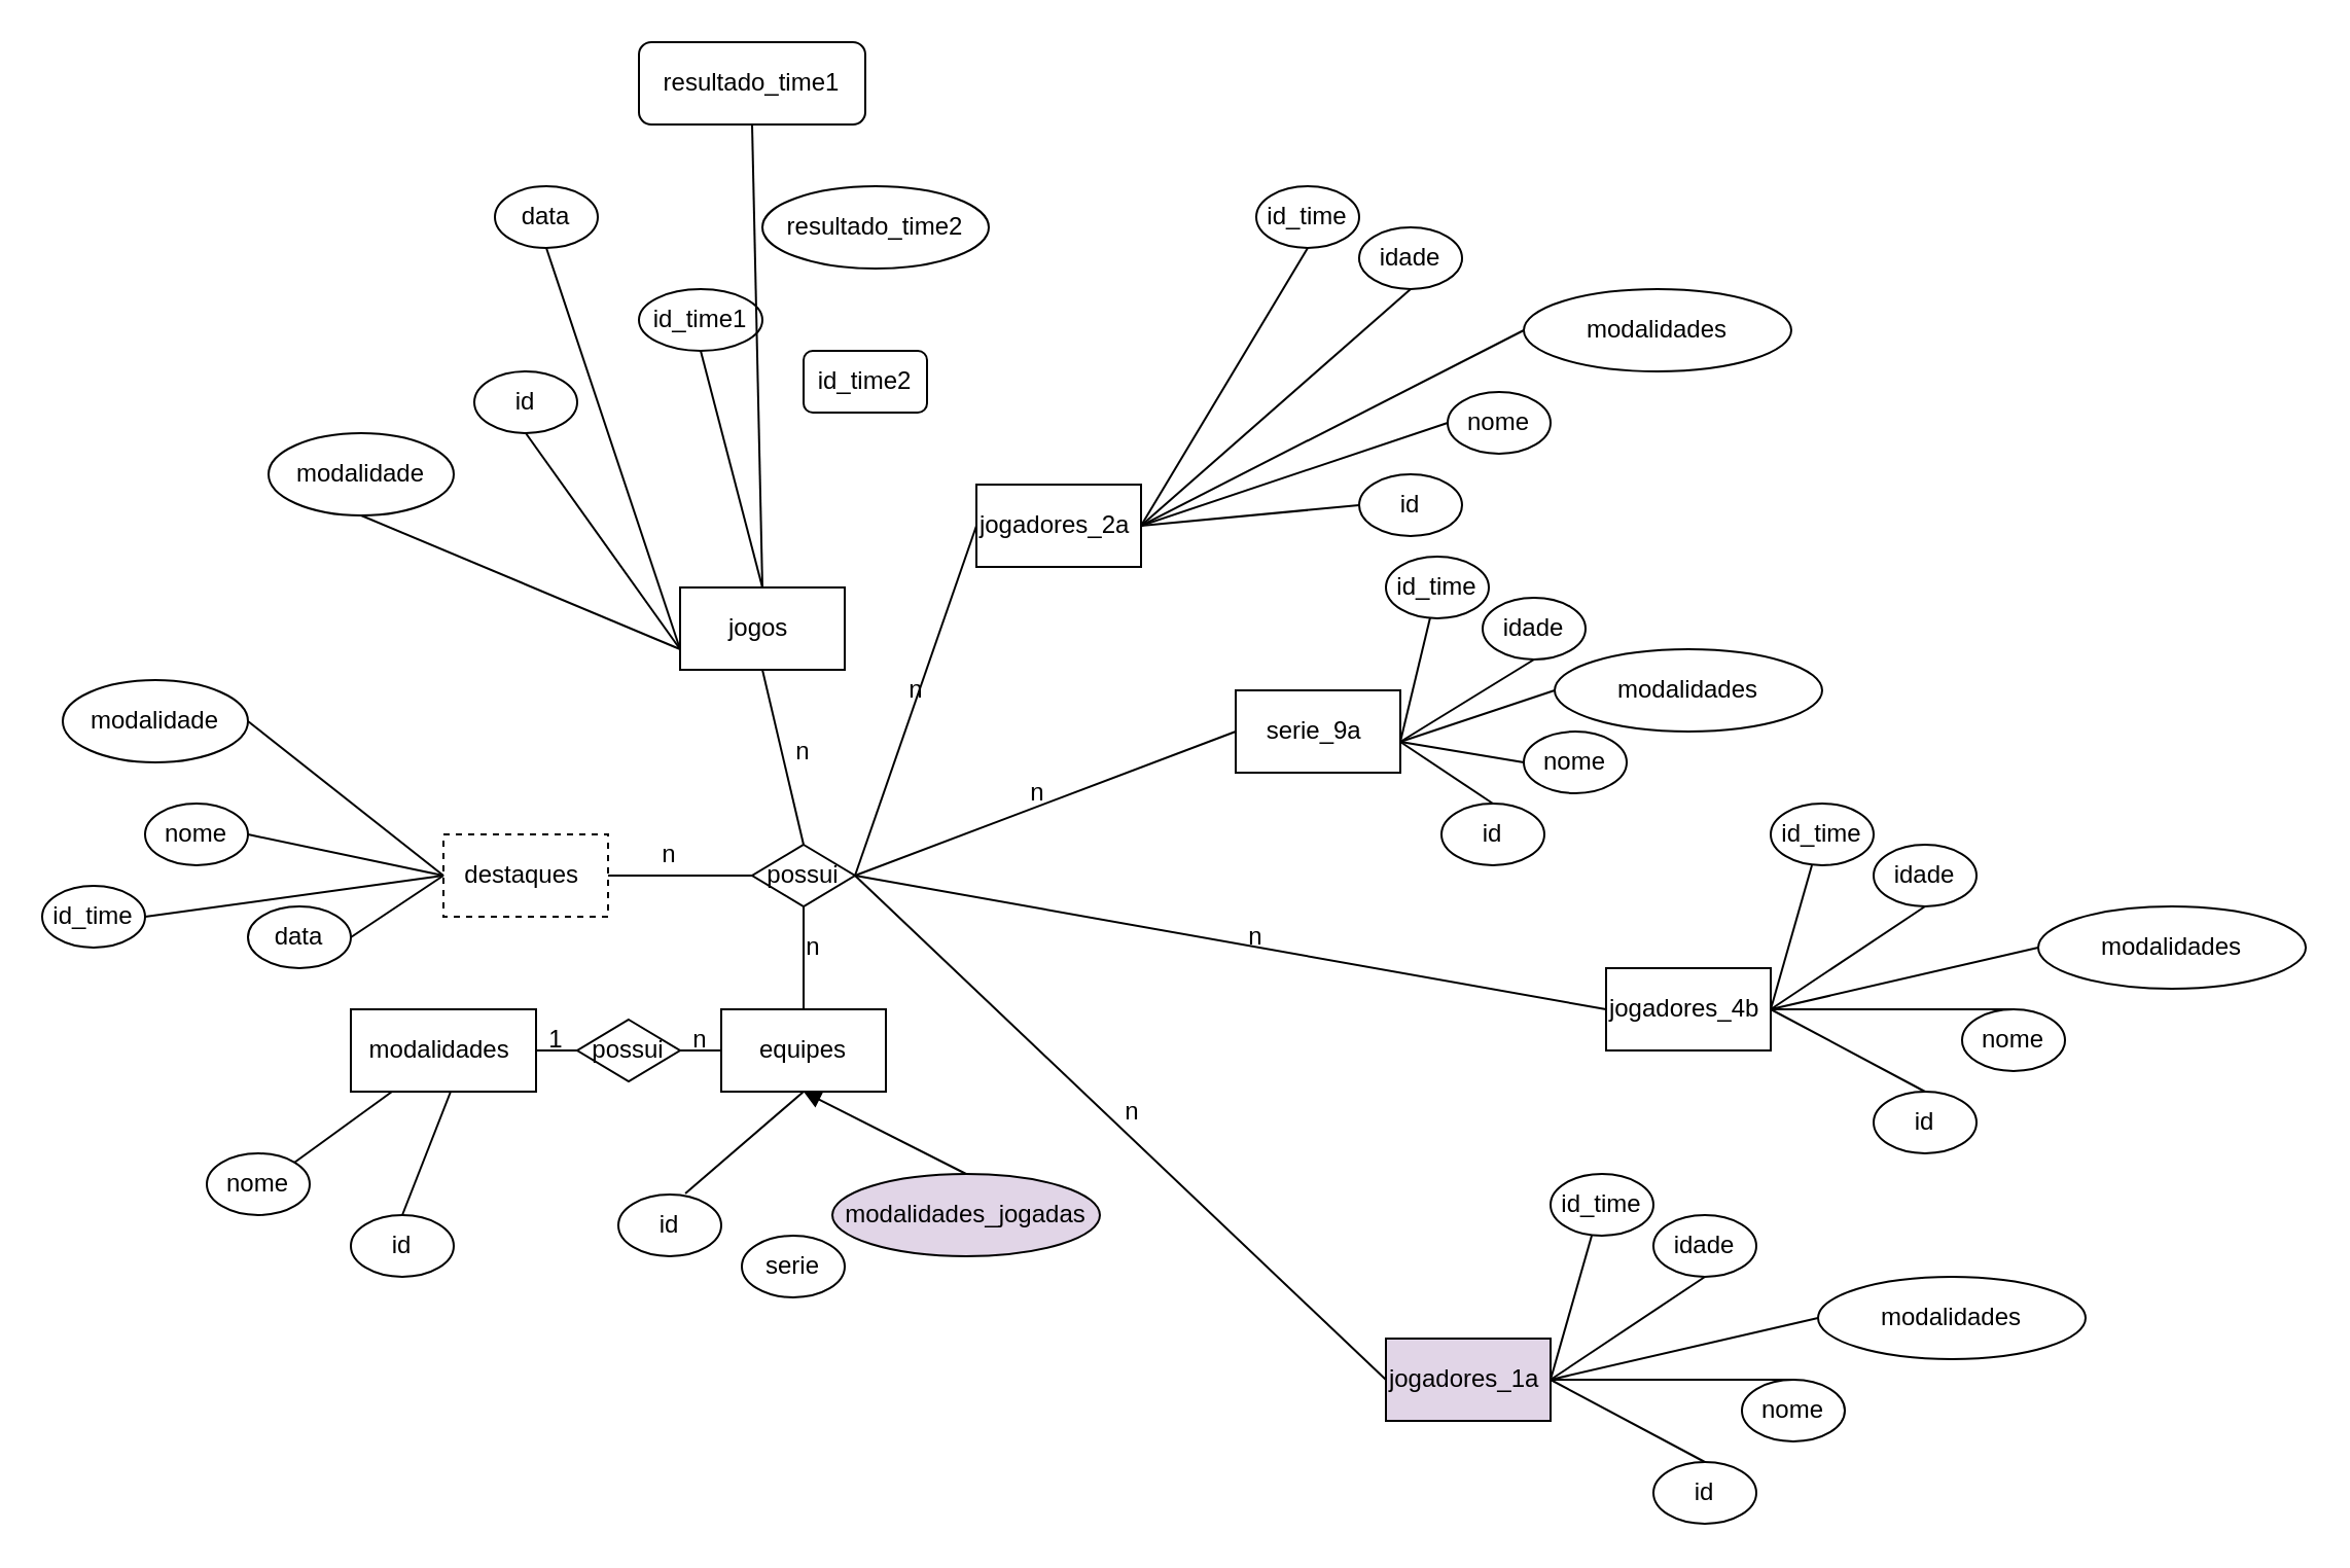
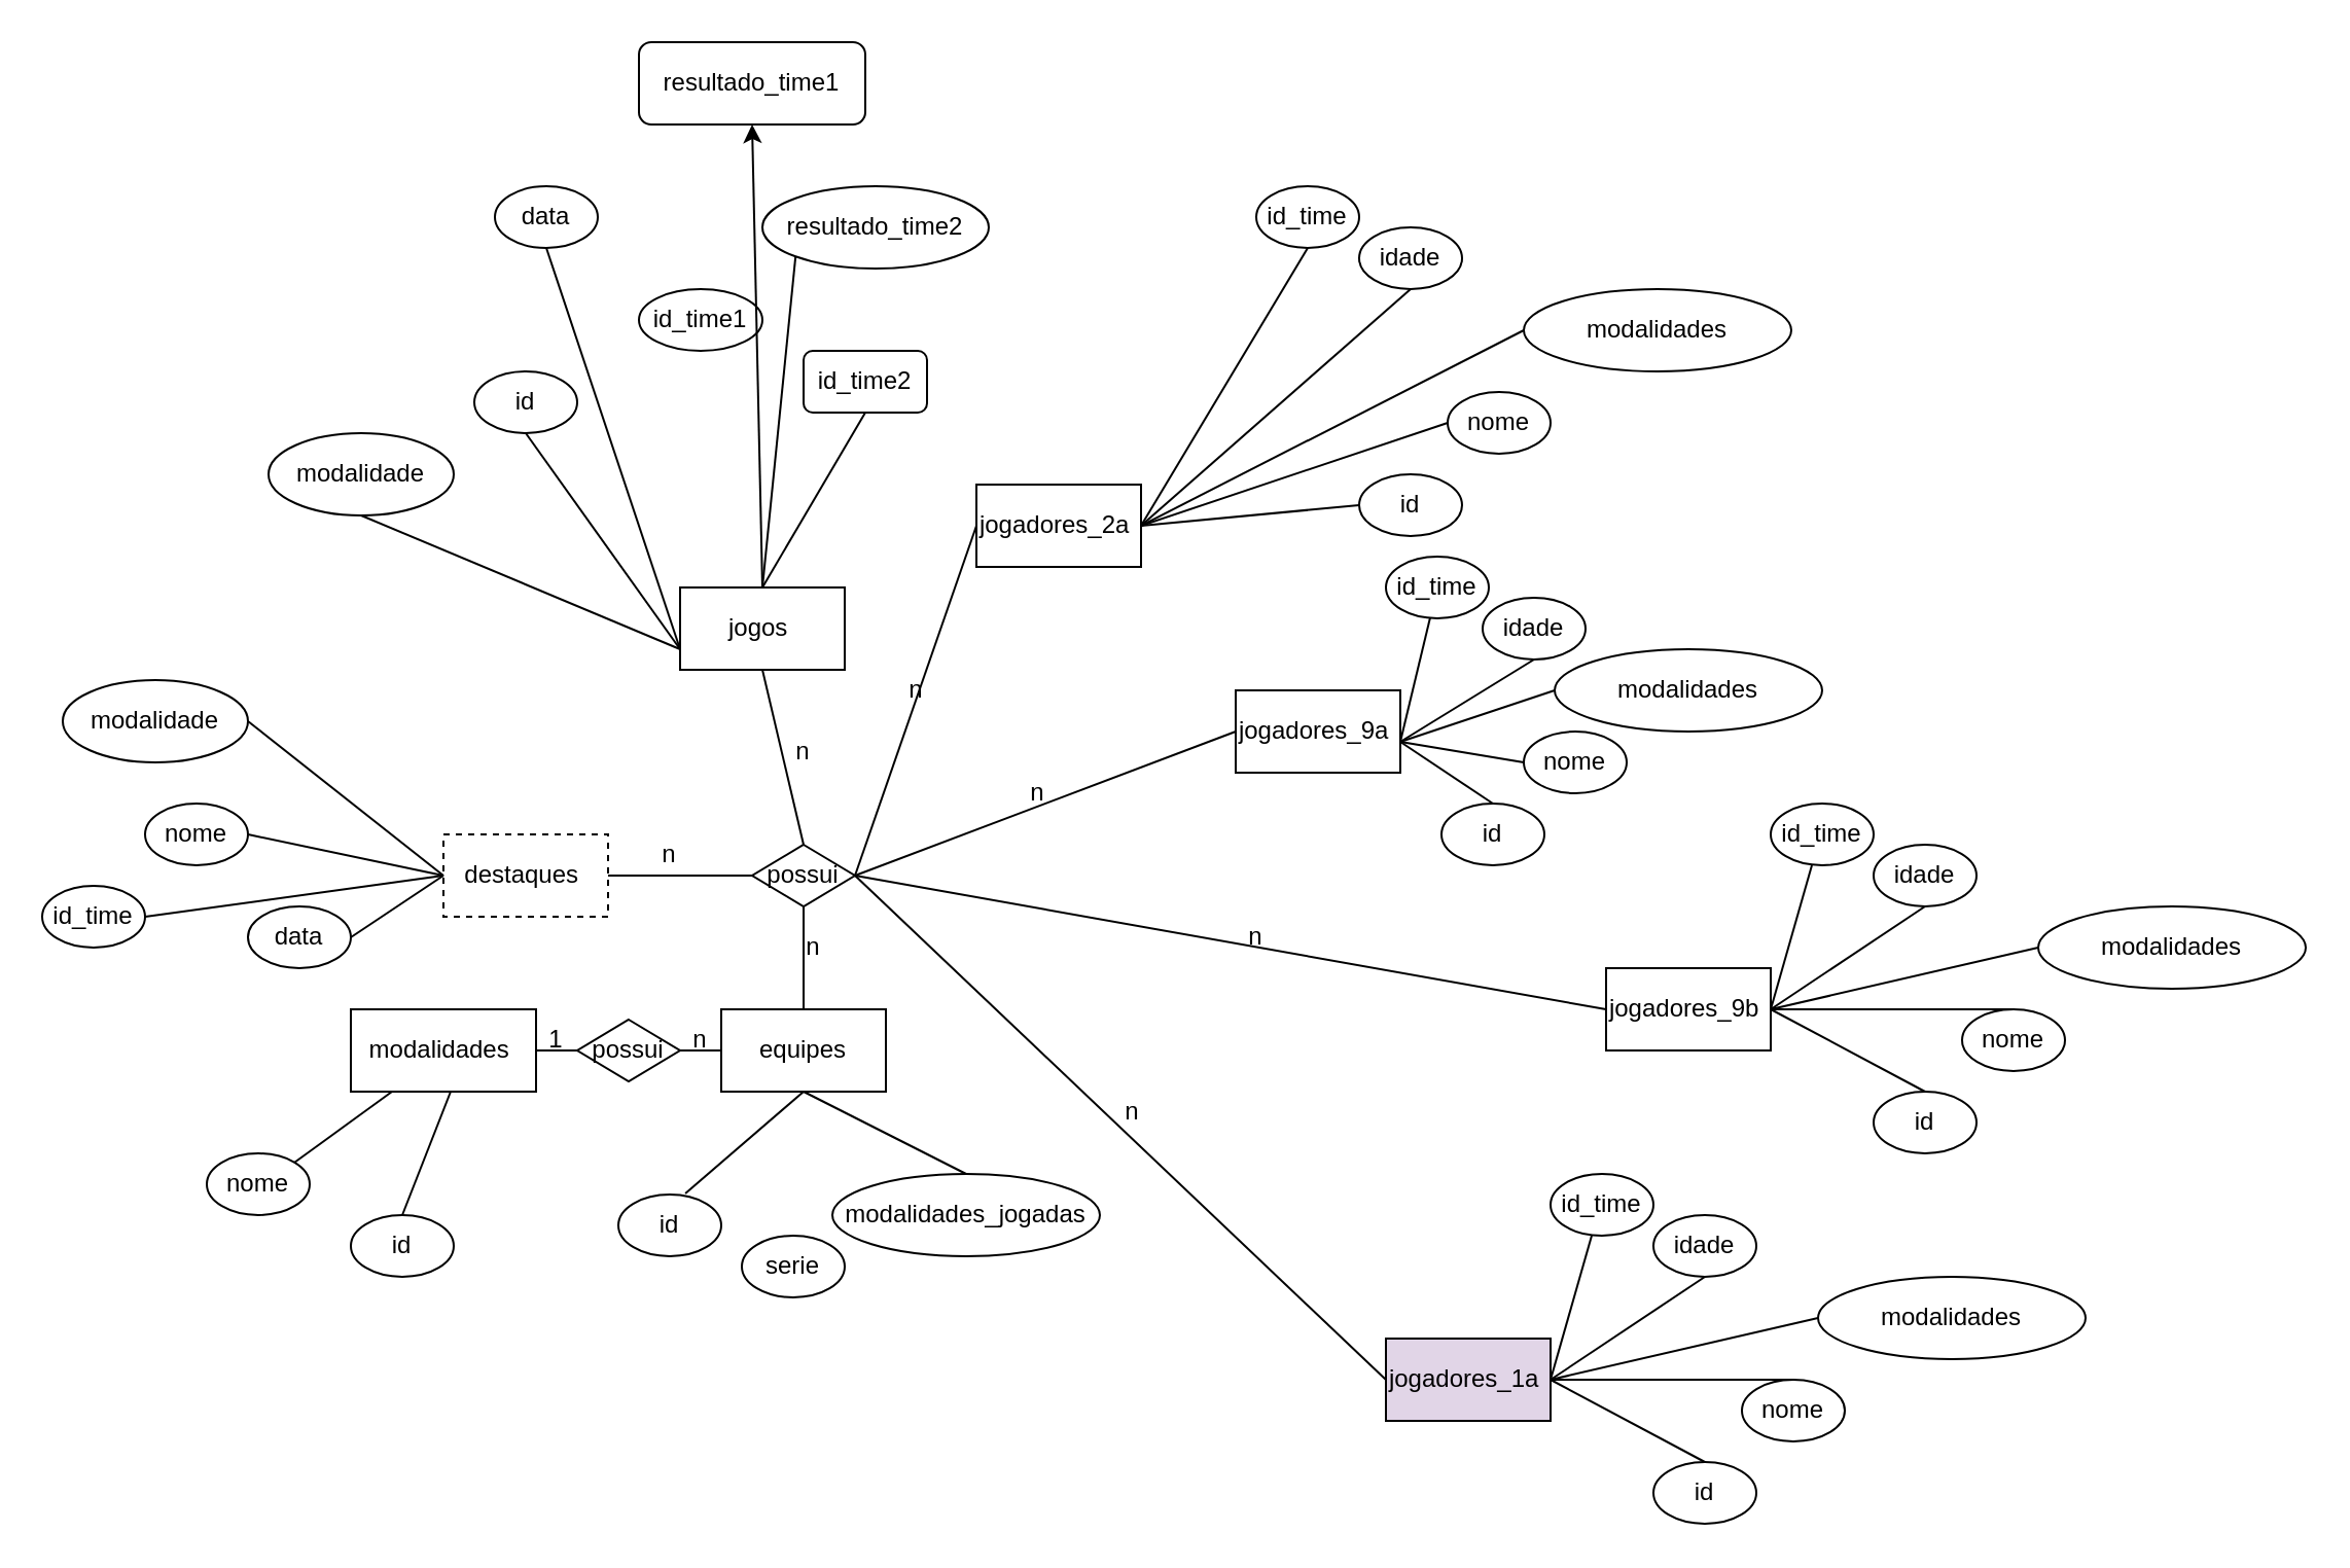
- <mxCell id="84" value="" style="endArrow=none;html=1;rounded=0;exitX=0.5;exitY=0;exitDx=0;exitDy=0;entryX=0.5;entryY=1;entryDx=0;entryDy=0;" edge="1" parent="1" target="82" source="6"><mxGeometry width="50" height="50" relative="1" as="geometry"><mxPoint x="180" y="60" as="sourcePoint" /><mxPoint x="240" y="10" as="targetPoint" /></mxGeometry></mxCell>
+ <mxCell id="84" value="" style="endArrow=classic;html=1;rounded=0;exitX=0.5;exitY=0;exitDx=0;exitDy=0;entryX=0.5;entryY=1;entryDx=0;entryDy=0;" edge="1" parent="1" target="82" source="6"><mxGeometry width="50" height="50" relative="1" as="geometry"><mxPoint x="180" y="60" as="sourcePoint" /><mxPoint x="240" y="10" as="targetPoint" /></mxGeometry></mxCell>
+ <mxCell id="90" value="" style="endArrow=none;html=1;rounded=0;exitX=0.5;exitY=0;exitDx=0;exitDy=0;entryX=0;entryY=1;entryDx=0;entryDy=0;" edge="1" parent="1" source="6" target="89"><mxGeometry width="50" height="50" relative="1" as="geometry"><mxPoint x="370" y="180" as="sourcePoint" /><mxPoint x="420" y="130" as="targetPoint" /></mxGeometry></mxCell>
- <mxCell id="88" value="" style="endArrow=none;html=1;rounded=0;exitX=0.5;exitY=0;exitDx=0;exitDy=0;entryX=0.5;entryY=1;entryDx=0;entryDy=0;" edge="1" parent="1" source="6" target="77"><mxGeometry width="50" height="50" relative="1" as="geometry"><mxPoint x="300" y="275" as="sourcePoint" /><mxPoint x="350" y="190" as="targetPoint" /></mxGeometry></mxCell>
+ <mxCell id="83" value="" style="endArrow=none;html=1;rounded=0;exitX=0.5;exitY=0;exitDx=0;exitDy=0;entryX=0.5;entryY=1;entryDx=0;entryDy=0;" edge="1" parent="1" source="6" target="85"><mxGeometry width="50" height="50" relative="1" as="geometry"><mxPoint x="404" y="270" as="sourcePoint" /><mxPoint x="424" y="200" as="targetPoint" /></mxGeometry></mxCell>
- <mxCell id="8" value="serie_9a&amp;nbsp;" style="rounded=0;whiteSpace=wrap;html=1;" vertex="1" parent="1"><mxGeometry x="600" y="335" width="80" height="40" as="geometry" /></mxCell>
+ <mxCell id="8" value="jogadores_9a&amp;nbsp;" style="rounded=0;whiteSpace=wrap;html=1;" vertex="1" parent="1"><mxGeometry x="600" y="335" width="80" height="40" as="geometry" /></mxCell>
- <mxCell id="9" value="jogadores_4b&amp;nbsp;" style="rounded=0;whiteSpace=wrap;html=1;" vertex="1" parent="1"><mxGeometry x="780" y="470" width="80" height="40" as="geometry" /></mxCell>
+ <mxCell id="9" value="jogadores_9b&amp;nbsp;" style="rounded=0;whiteSpace=wrap;html=1;" vertex="1" parent="1"><mxGeometry x="780" y="470" width="80" height="40" as="geometry" /></mxCell>
- <mxCell id="23" value="" style="endArrow=block;html=1;rounded=0;exitX=0.5;exitY=0;exitDx=0;exitDy=0;entryX=0.5;entryY=1;entryDx=0;entryDy=0;" edge="1" parent="1" source="21" target="3"><mxGeometry width="50" height="50" relative="1" as="geometry"><mxPoint x="460" y="570" as="sourcePoint" /><mxPoint x="465" y="500" as="targetPoint" /></mxGeometry></mxCell>
+ <mxCell id="23" value="" style="endArrow=none;html=1;rounded=0;exitX=0.5;exitY=0;exitDx=0;exitDy=0;entryX=0.5;entryY=1;entryDx=0;entryDy=0;" edge="1" parent="1" source="21" target="3"><mxGeometry width="50" height="50" relative="1" as="geometry"><mxPoint x="460" y="570" as="sourcePoint" /><mxPoint x="465" y="500" as="targetPoint" /></mxGeometry></mxCell>
- <mxCell id="21" value="modalidades_jogadas" style="ellipse;whiteSpace=wrap;html=1;fillColor=#e1d5e7;" vertex="1" parent="1"><mxGeometry x="404" y="570" width="130" height="40" as="geometry" /></mxCell>
+ <mxCell id="21" value="modalidades_jogadas" style="ellipse;whiteSpace=wrap;html=1;" vertex="1" parent="1"><mxGeometry x="404" y="570" width="130" height="40" as="geometry" /></mxCell>
